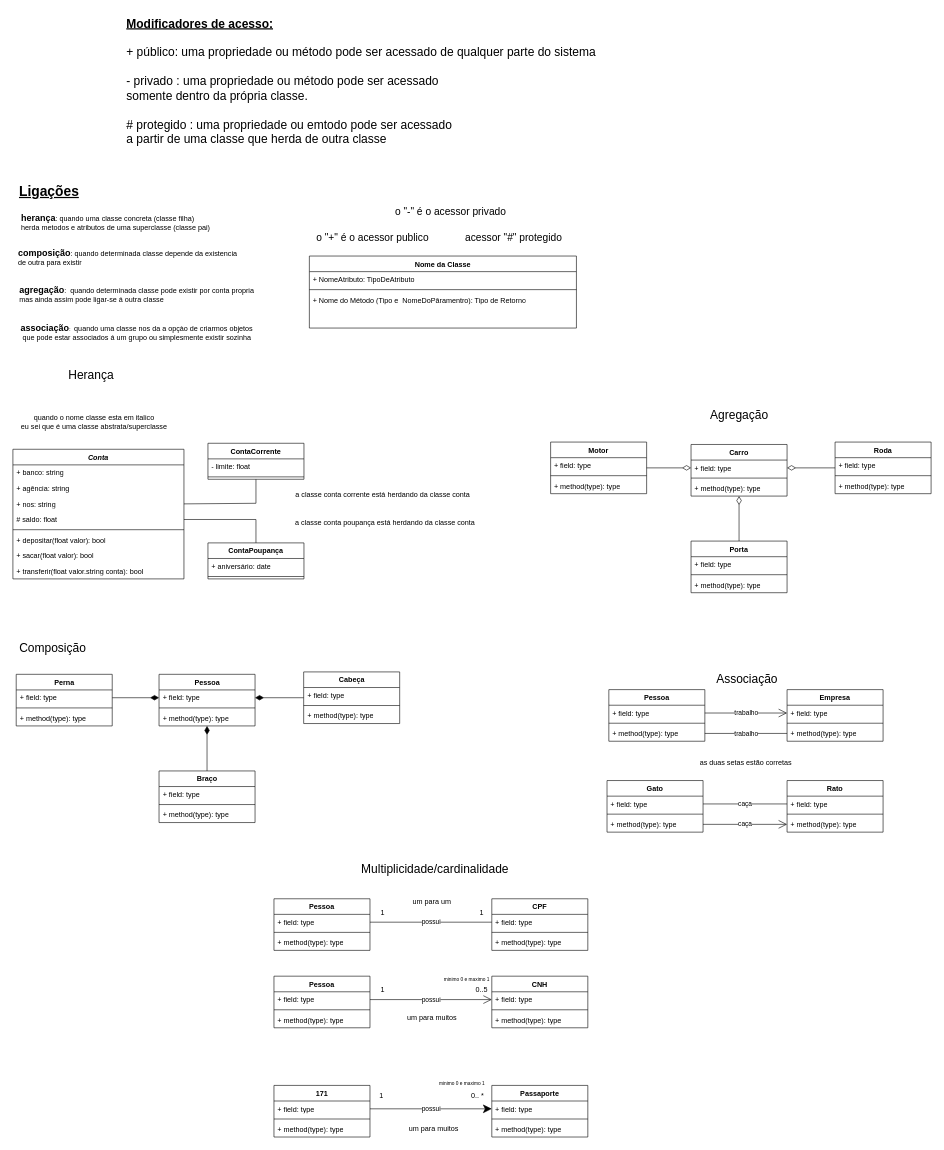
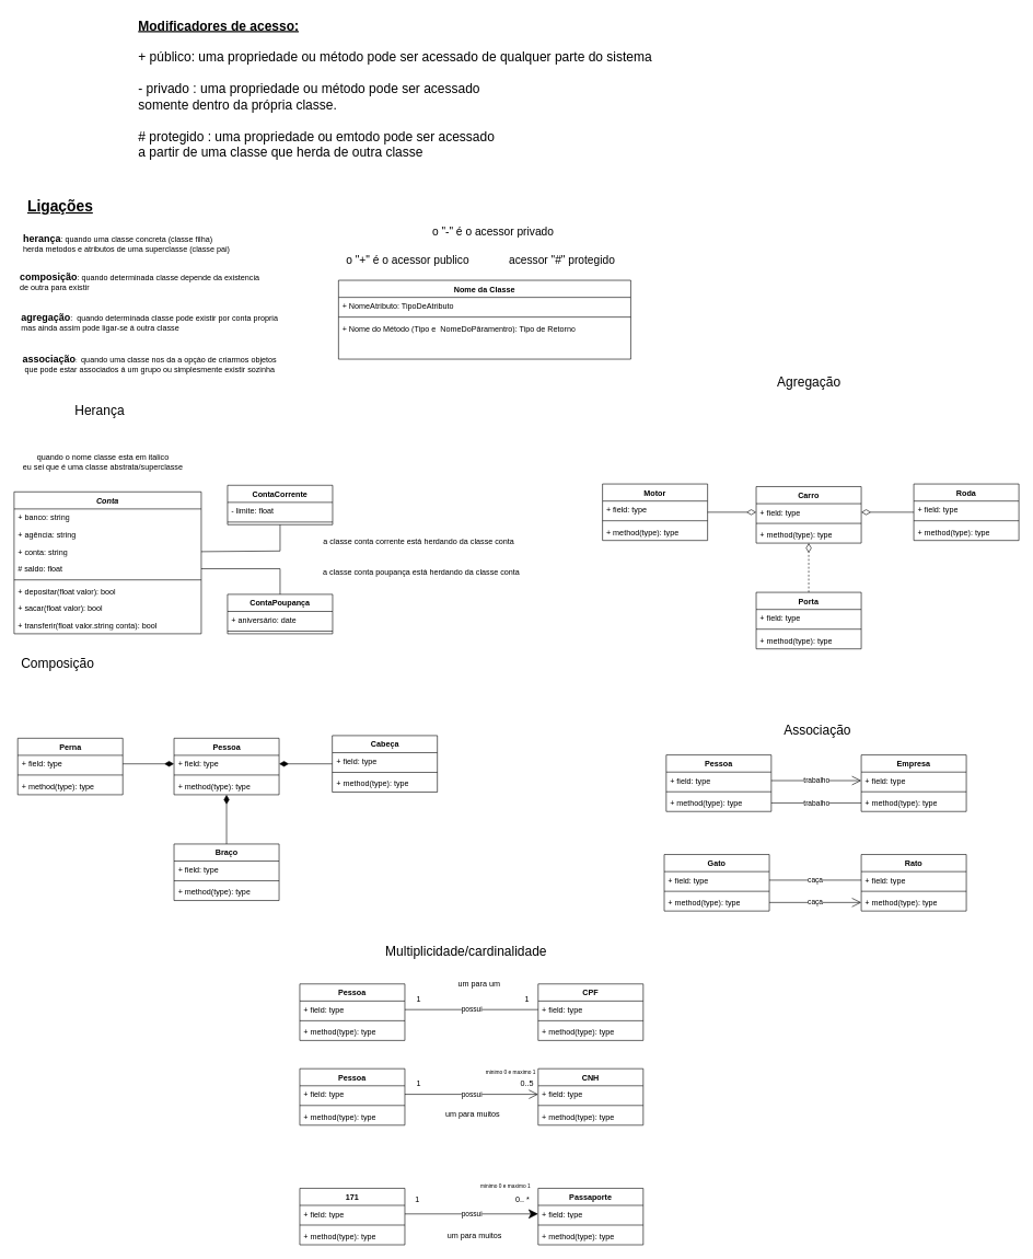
- <mxCell id="2" value="&lt;font style=&quot;font-size: 23px;&quot;&gt;&lt;b&gt;&lt;u&gt;Ligações&lt;/u&gt;&lt;/b&gt;&lt;/font&gt;" style="text;html=1;align=center;verticalAlign=middle;resizable=0;points=[];autosize=1;strokeColor=none;fillColor=none;" vertex="1" parent="1"><mxGeometry x="21" y="298" width="120" height="40" as="geometry" /></mxCell>
+ <mxCell id="2" value="&lt;font style=&quot;font-size: 23px;&quot;&gt;&lt;b&gt;&lt;u&gt;Ligações&lt;/u&gt;&lt;/b&gt;&lt;/font&gt;" style="text;html=1;align=center;verticalAlign=middle;resizable=0;points=[];autosize=1;strokeColor=none;fillColor=none;" vertex="1" parent="1"><mxGeometry x="31" y="293" width="120" height="40" as="geometry" /></mxCell>
- <mxCell id="55" value="&lt;font style=&quot;font-size: 20px;&quot;&gt;Agregação&lt;/font&gt;" style="text;html=1;align=center;verticalAlign=middle;resizable=0;points=[];autosize=1;strokeColor=none;fillColor=none;" vertex="1" parent="1"><mxGeometry x="1173.5" y="672" width="115" height="36" as="geometry" /></mxCell>
+ <mxCell id="55" value="&lt;font style=&quot;font-size: 20px;&quot;&gt;Agregação&lt;/font&gt;" style="text;html=1;align=center;verticalAlign=middle;resizable=0;points=[];autosize=1;strokeColor=none;fillColor=none;" vertex="1" parent="1"><mxGeometry x="1173.5" y="562" width="115" height="36" as="geometry" /></mxCell>
- <mxCell id="15" value="+ nos: string" style="text;strokeColor=none;fillColor=none;align=left;verticalAlign=top;spacingLeft=4;spacingRight=4;overflow=hidden;rotatable=0;points=[[0,0.5],[1,0.5]];portConstraint=eastwest;whiteSpace=wrap;html=1;" vertex="1" parent="12"><mxGeometry y="78" width="285" height="26" as="geometry" /></mxCell>
+ <mxCell id="15" value="+ conta: string" style="text;strokeColor=none;fillColor=none;align=left;verticalAlign=top;spacingLeft=4;spacingRight=4;overflow=hidden;rotatable=0;points=[[0,0.5],[1,0.5]];portConstraint=eastwest;whiteSpace=wrap;html=1;" vertex="1" parent="12"><mxGeometry y="78" width="285" height="26" as="geometry" /></mxCell>
- <mxCell id="56" style="edgeStyle=orthogonalEdgeStyle;rounded=0;orthogonalLoop=1;jettySize=auto;html=1;entryX=0.5;entryY=1;entryDx=0;entryDy=0;endArrow=diamondThin;endFill=0;endSize=12;" edge="1" parent="1" source="57" target="71"><mxGeometry relative="1" as="geometry" /></mxCell>
+ <mxCell id="56" style="edgeStyle=orthogonalEdgeStyle;rounded=0;orthogonalLoop=1;jettySize=auto;html=1;entryX=0.5;entryY=1;entryDx=0;entryDy=0;endArrow=diamondThin;endFill=0;endSize=12;dashed=1;" edge="1" parent="1" source="57" target="71"><mxGeometry relative="1" as="geometry" /></mxCell>
- <mxCell id="33" value="&lt;font style=&quot;font-size: 20px;&quot;&gt;Composição&lt;/font&gt;" style="text;html=1;align=center;verticalAlign=middle;resizable=0;points=[];autosize=1;strokeColor=none;fillColor=none;" vertex="1" parent="1"><mxGeometry x="22" y="1061" width="129" height="36" as="geometry" /></mxCell>
+ <mxCell id="33" value="&lt;font style=&quot;font-size: 20px;&quot;&gt;Composição&lt;/font&gt;" style="text;html=1;align=center;verticalAlign=middle;resizable=0;points=[];autosize=1;strokeColor=none;fillColor=none;" vertex="1" parent="1"><mxGeometry x="22" y="991" width="129" height="36" as="geometry" /></mxCell>
- <mxCell id="135" value="&lt;font style=&quot;font-size: 20px;&quot;&gt;Associação&lt;/font&gt;" style="text;html=1;align=center;verticalAlign=middle;resizable=0;points=[];autosize=1;strokeColor=none;fillColor=none;" vertex="1" parent="1"><mxGeometry x="1184" y="1112" width="120" height="36" as="geometry" /></mxCell>
+ <mxCell id="135" value="&lt;font style=&quot;font-size: 20px;&quot;&gt;Associação&lt;/font&gt;" style="text;html=1;align=center;verticalAlign=middle;resizable=0;points=[];autosize=1;strokeColor=none;fillColor=none;" vertex="1" parent="1"><mxGeometry x="1184" y="1092" width="120" height="36" as="geometry" /></mxCell>
- <mxCell id="95" value="as duas setas estão corretas" style="text;html=1;align=center;verticalAlign=middle;resizable=0;points=[];autosize=1;strokeColor=none;fillColor=none;" vertex="1" parent="1"><mxGeometry x="1156.5" y="1258" width="171" height="26" as="geometry" /></mxCell>
- <mxCell id="83" value="&lt;font style=&quot;font-size: 20px;&quot;&gt;Multiplicidade/cardinalidade&lt;/font&gt;" style="text;html=1;align=center;verticalAlign=middle;resizable=0;points=[];autosize=1;strokeColor=none;fillColor=none;" vertex="1" parent="1"><mxGeometry x="592" y="1429" width="264" height="36" as="geometry" /></mxCell>
+ <mxCell id="83" value="&lt;font style=&quot;font-size: 20px;&quot;&gt;Multiplicidade/cardinalidade&lt;/font&gt;" style="text;html=1;align=center;verticalAlign=middle;resizable=0;points=[];autosize=1;strokeColor=none;fillColor=none;" vertex="1" parent="1"><mxGeometry x="577" y="1429" width="264" height="36" as="geometry" /></mxCell>
- <mxCell id="131" value="um para um" style="text;html=1;align=center;verticalAlign=middle;resizable=0;points=[];autosize=1;strokeColor=none;fillColor=none;" vertex="1" parent="1"><mxGeometry x="677.5" y="1489" width="82" height="26" as="geometry" /></mxCell>
+ <mxCell id="131" value="um para um" style="text;html=1;align=center;verticalAlign=middle;resizable=0;points=[];autosize=1;strokeColor=none;fillColor=none;" vertex="1" parent="1"><mxGeometry x="687.5" y="1484" width="82" height="26" as="geometry" /></mxCell>
